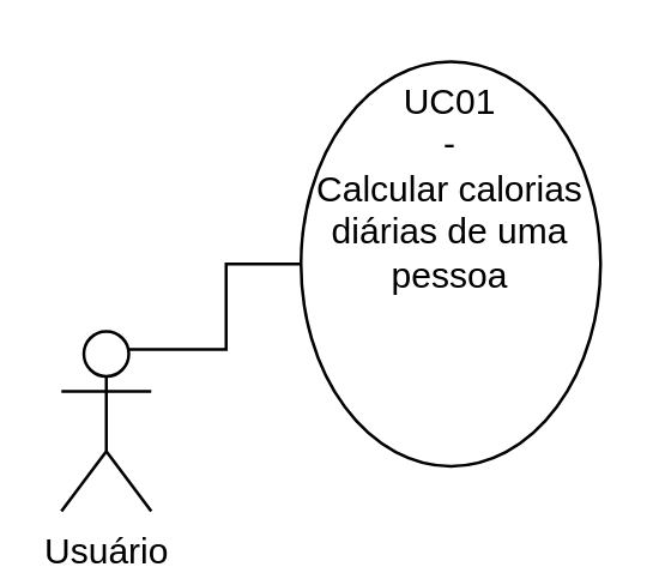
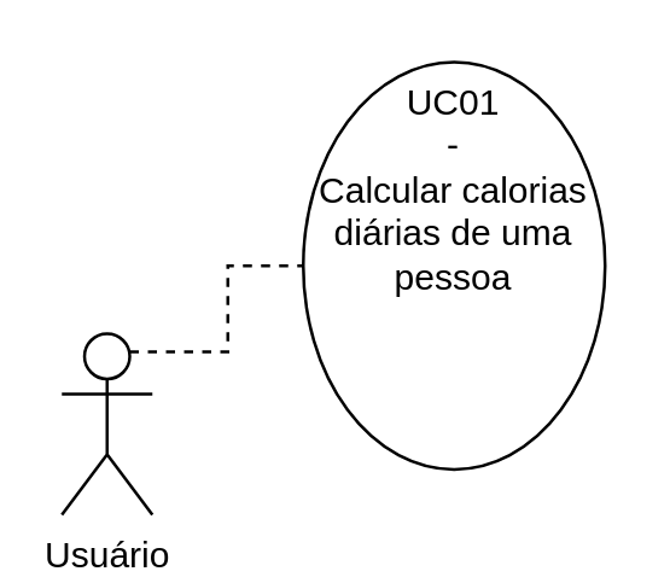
- <mxCell id="2" value="" style="edgeStyle=orthogonalEdgeStyle;rounded=0;orthogonalLoop=1;jettySize=auto;html=1;endArrow=none;endFill=0;exitX=0.75;exitY=0.1;exitDx=0;exitDy=0;exitPerimeter=0;" parent="1" source="3" target="4" edge="1"><mxGeometry relative="1" as="geometry" /></mxCell>
+ <mxCell id="2" value="" style="edgeStyle=orthogonalEdgeStyle;rounded=0;orthogonalLoop=1;jettySize=auto;html=1;endArrow=none;endFill=0;exitX=0.75;exitY=0.1;exitDx=0;exitDy=0;exitPerimeter=0;dashed=1;" parent="1" source="3" target="4" edge="1"><mxGeometry relative="1" as="geometry" /></mxCell>
